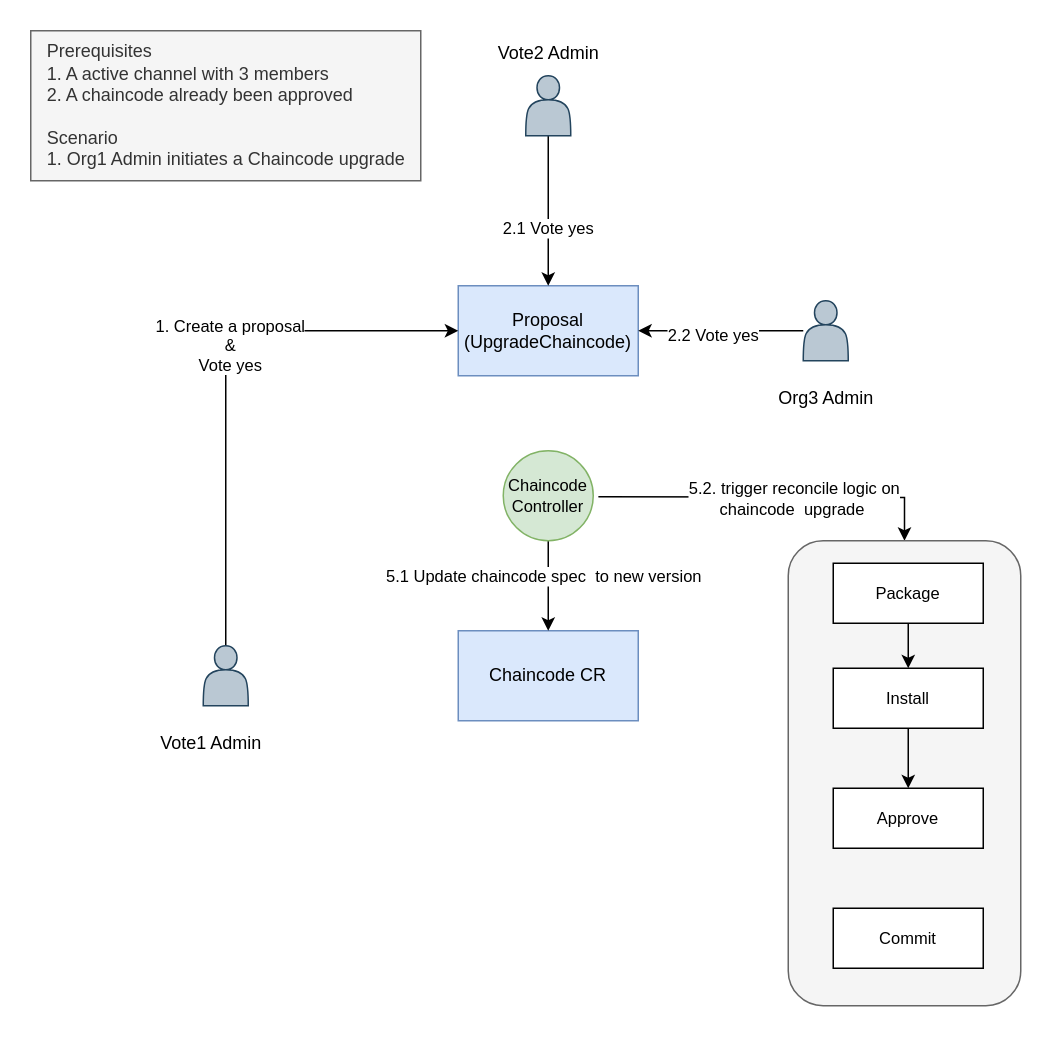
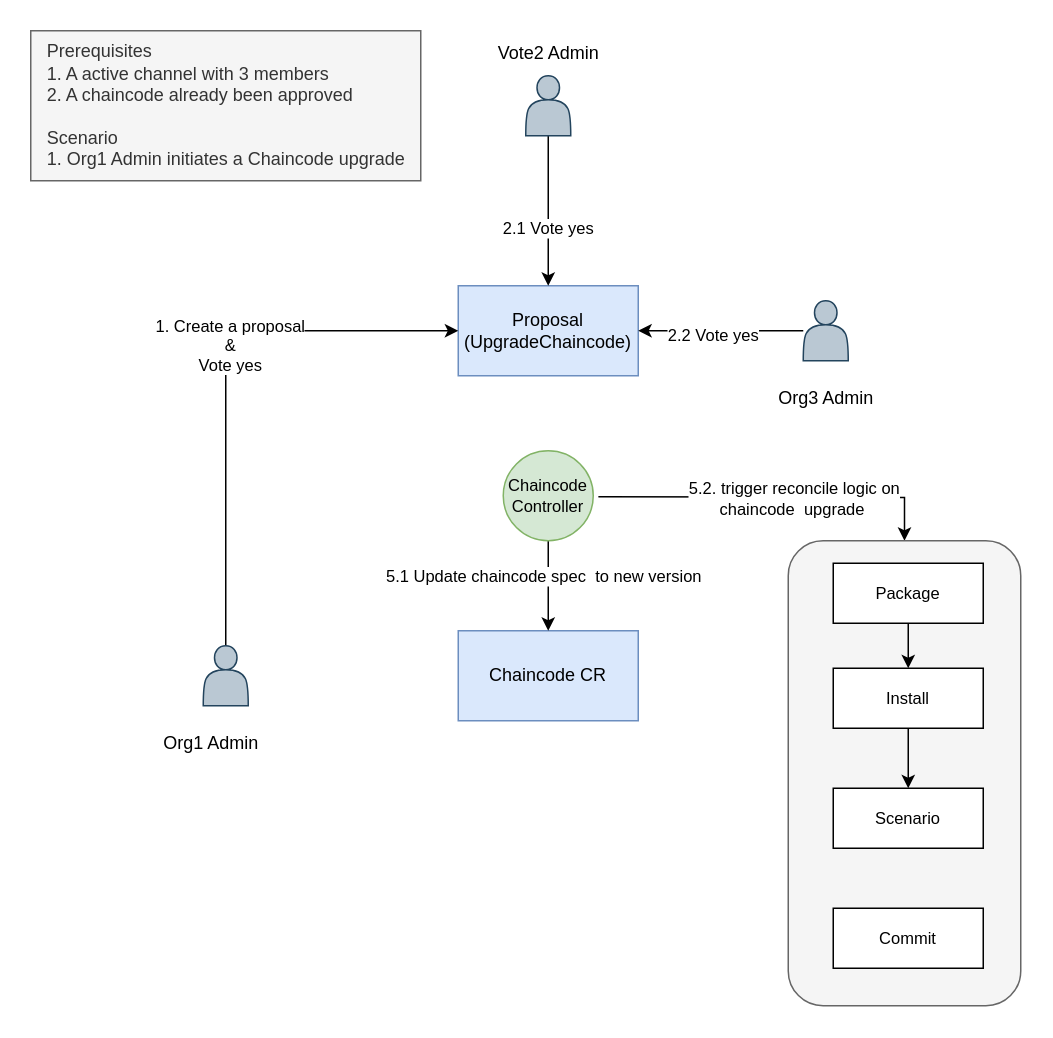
- <mxCell id="10" value="Vote1 Admin" style="text;html=1;resizable=0;autosize=1;align=center;verticalAlign=middle;points=[];fillColor=none;strokeColor=none;rounded=0;" parent="1" vertex="1"><mxGeometry x="95" y="480" width="90" height="30" as="geometry" /></mxCell>
+ <mxCell id="10" value="Org1 Admin" style="text;html=1;resizable=0;autosize=1;align=center;verticalAlign=middle;points=[];fillColor=none;strokeColor=none;rounded=0;" parent="1" vertex="1"><mxGeometry x="95" y="480" width="90" height="30" as="geometry" /></mxCell>
- <mxCell id="26" value="Approve" style="rounded=0;whiteSpace=wrap;html=1;fontSize=11;" parent="1" vertex="1"><mxGeometry x="555" y="525" width="100" height="40" as="geometry" /></mxCell>
+ <mxCell id="26" value="Scenario" style="rounded=0;whiteSpace=wrap;html=1;fontSize=11;" parent="1" vertex="1"><mxGeometry x="555" y="525" width="100" height="40" as="geometry" /></mxCell>
